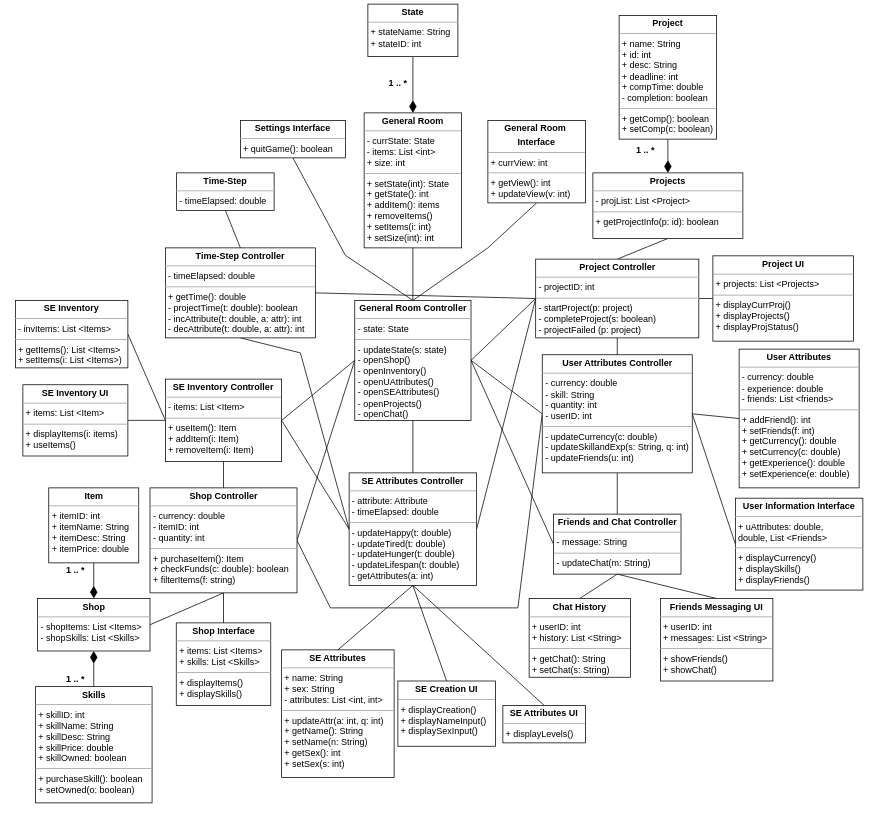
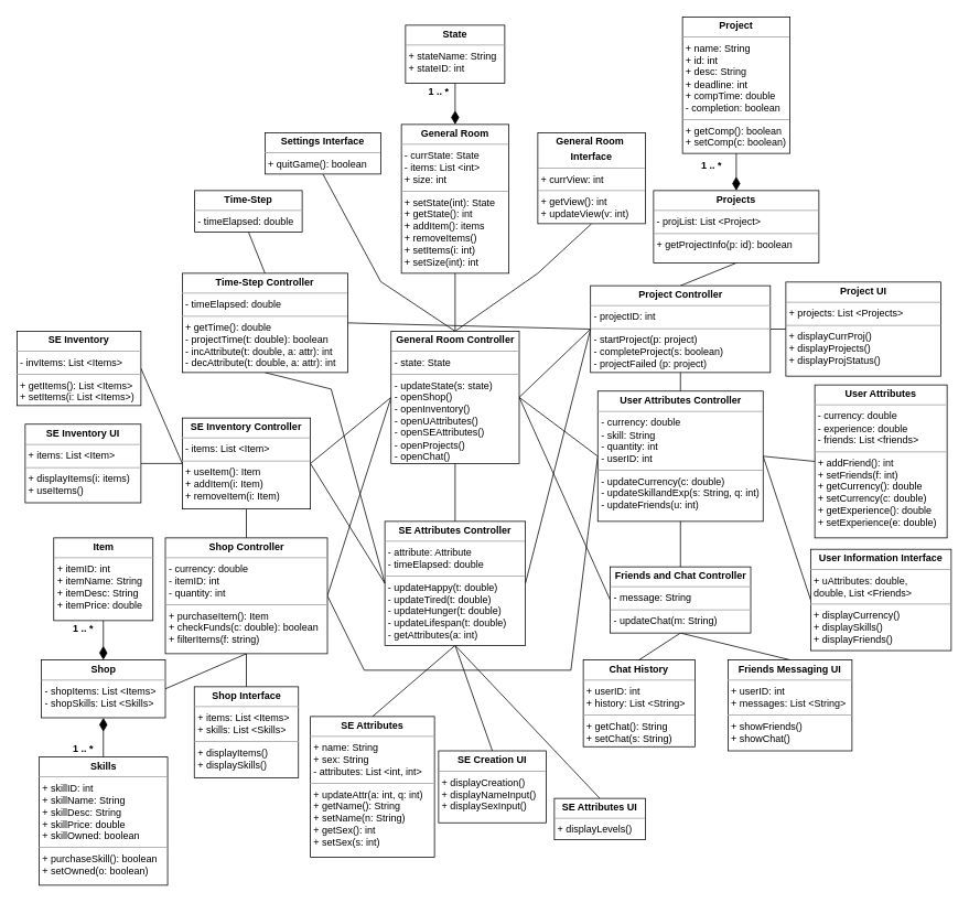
- <mxCell id="49" value="&lt;p style=&quot;margin: 0px ; margin-top: 4px ; text-align: center&quot;&gt;&lt;b&gt;State&lt;/b&gt;&lt;/p&gt;&lt;hr size=&quot;1&quot;&gt;&lt;p style=&quot;margin: 0px ; margin-left: 4px&quot;&gt;+ stateName: String&lt;/p&gt;&lt;p style=&quot;margin: 0px ; margin-left: 4px&quot;&gt;+ stateID: int&lt;/p&gt;" style="verticalAlign=top;align=left;overflow=fill;fontSize=12;fontFamily=Helvetica;html=1;" parent="1" vertex="1"><mxGeometry x="490" y="5" width="120" height="70" as="geometry" /></mxCell>
+ <mxCell id="49" value="&lt;p style=&quot;margin: 0px ; margin-top: 4px ; text-align: center&quot;&gt;&lt;b&gt;State&lt;/b&gt;&lt;/p&gt;&lt;hr size=&quot;1&quot;&gt;&lt;p style=&quot;margin: 0px ; margin-left: 4px&quot;&gt;+ stateName: String&lt;/p&gt;&lt;p style=&quot;margin: 0px ; margin-left: 4px&quot;&gt;+ stateID: int&lt;/p&gt;" style="verticalAlign=top;align=left;overflow=fill;fontSize=12;fontFamily=Helvetica;html=1;" parent="1" vertex="1"><mxGeometry x="490" y="30" width="120" height="70" as="geometry" /></mxCell>
- <mxCell id="64" value="&lt;p style=&quot;margin: 0px ; margin-top: 4px ; text-align: center&quot;&gt;&lt;b&gt;SE Attributes UI&lt;/b&gt;&lt;/p&gt;&lt;hr size=&quot;1&quot;&gt;&lt;p style=&quot;margin: 0px ; margin-left: 4px&quot;&gt;+ displayLevels()&lt;/p&gt;" style="verticalAlign=top;align=left;overflow=fill;fontSize=12;fontFamily=Helvetica;html=1;" parent="1" vertex="1"><mxGeometry x="670" y="940" width="110" height="50" as="geometry" /></mxCell>
+ <mxCell id="64" value="&lt;p style=&quot;margin: 0px ; margin-top: 4px ; text-align: center&quot;&gt;&lt;b&gt;SE Attributes UI&lt;/b&gt;&lt;/p&gt;&lt;hr size=&quot;1&quot;&gt;&lt;p style=&quot;margin: 0px ; margin-left: 4px&quot;&gt;+ displayLevels()&lt;/p&gt;" style="verticalAlign=top;align=left;overflow=fill;fontSize=12;fontFamily=Helvetica;html=1;" parent="1" vertex="1"><mxGeometry x="670" y="965" width="110" height="50" as="geometry" /></mxCell>
